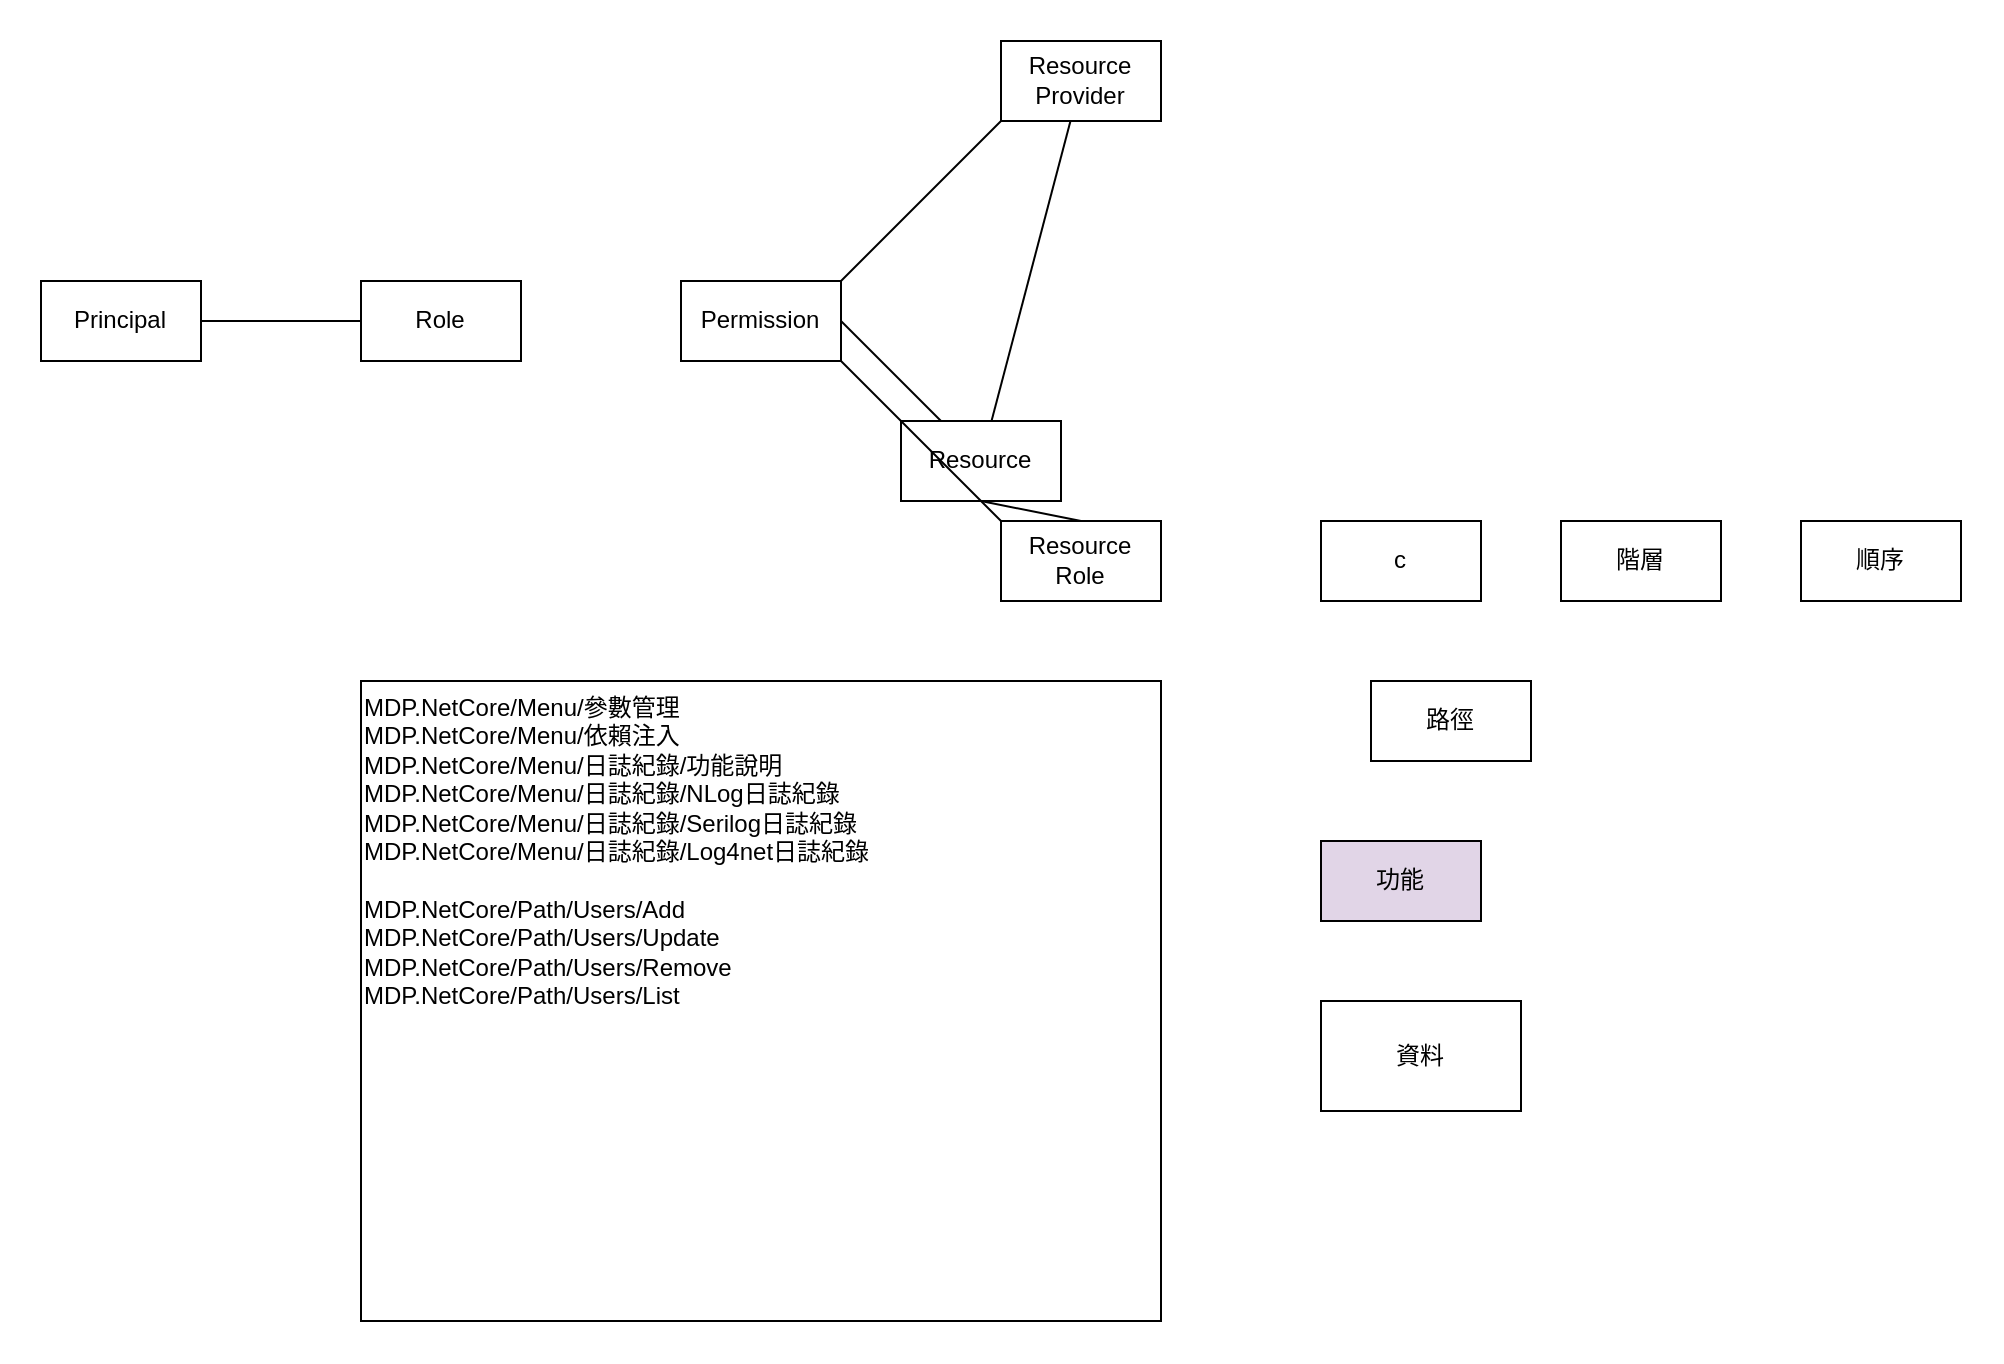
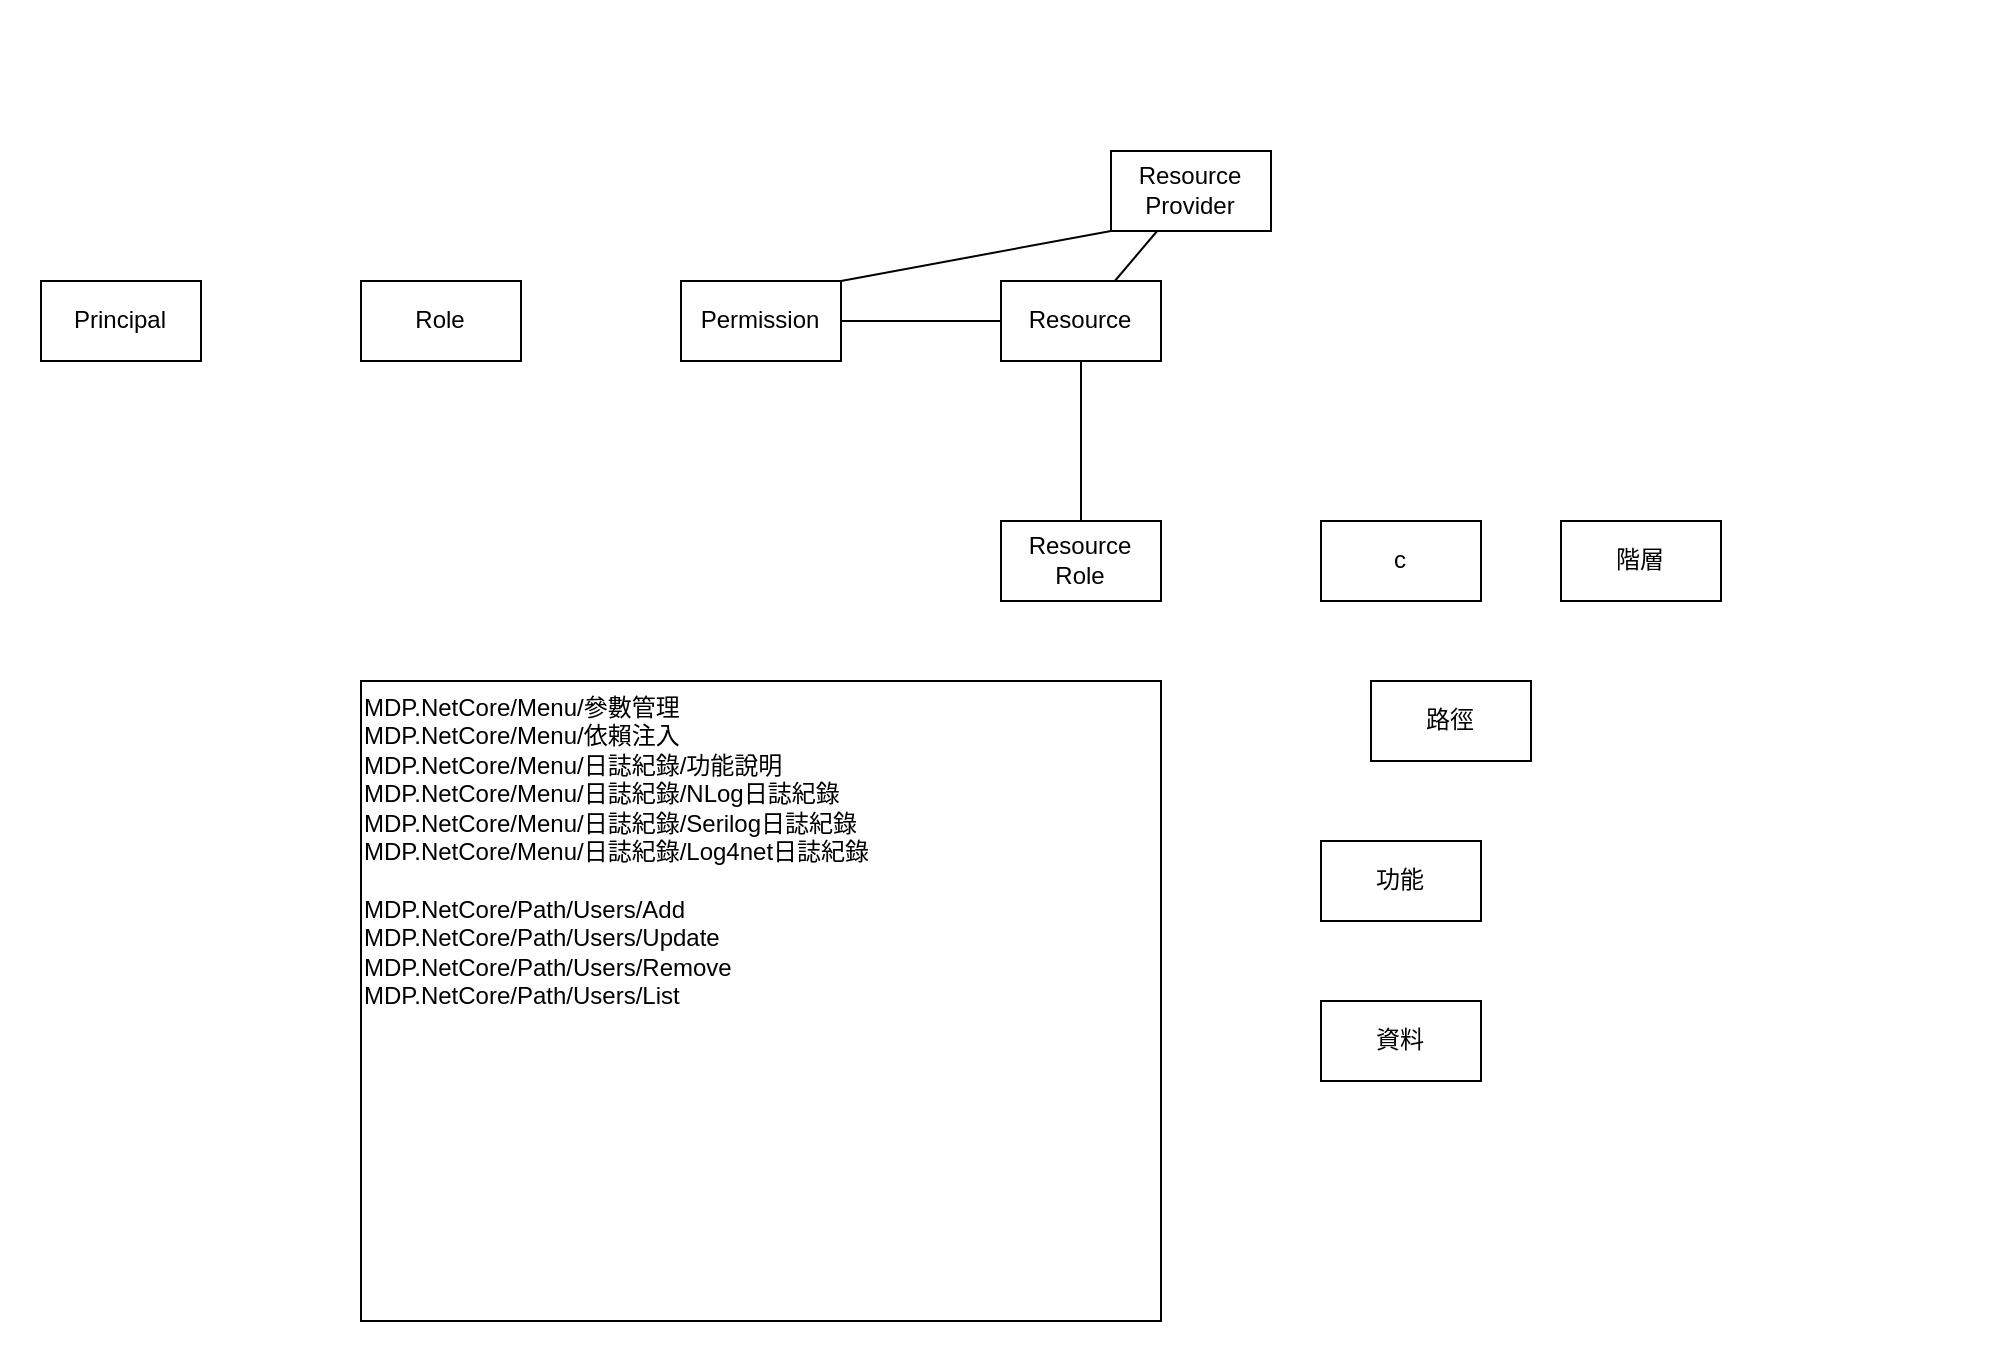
- <mxCell id="6" value="Resource Provider" style="rounded=0;whiteSpace=wrap;html=1;" vertex="1" parent="1"><mxGeometry x="500" y="20" width="80" height="40" as="geometry" /></mxCell>
+ <mxCell id="6" value="Resource Provider" style="rounded=0;whiteSpace=wrap;html=1;" vertex="1" parent="1"><mxGeometry x="555" y="75" width="80" height="40" as="geometry" /></mxCell>
- <mxCell id="11" value="" style="endArrow=none;html=1;exitX=1;exitY=0.5;exitDx=0;exitDy=0;entryX=0;entryY=0.5;entryDx=0;entryDy=0;" edge="1" parent="1" source="8" target="7"><mxGeometry width="50" height="50" relative="1" as="geometry"><mxPoint x="550" y="270" as="sourcePoint" /><mxPoint x="600" y="220" as="targetPoint" /></mxGeometry></mxCell>
- <mxCell id="16" value="" style="endArrow=none;html=1;entryX=0;entryY=0;entryDx=0;entryDy=0;exitX=1;exitY=1;exitDx=0;exitDy=0;" edge="1" parent="1" source="10" target="15"><mxGeometry width="50" height="50" relative="1" as="geometry"><mxPoint x="430" y="170" as="sourcePoint" /><mxPoint x="510" y="170" as="targetPoint" /></mxGeometry></mxCell>
- <mxCell id="9" value="Resource" style="rounded=0;whiteSpace=wrap;html=1;" vertex="1" parent="1"><mxGeometry x="450" y="210" width="80" height="40" as="geometry" /></mxCell>
+ <mxCell id="9" value="Resource" style="rounded=0;whiteSpace=wrap;html=1;" vertex="1" parent="1"><mxGeometry x="500" y="140" width="80" height="40" as="geometry" /></mxCell>
- <mxCell id="19" value="順序" style="rounded=0;whiteSpace=wrap;html=1;" vertex="1" parent="1"><mxGeometry x="900" y="260" width="80" height="40" as="geometry" /></mxCell>
- <mxCell id="4" value="功能" style="rounded=0;whiteSpace=wrap;html=1;fillColor=#e1d5e7;" vertex="1" parent="1"><mxGeometry x="660" y="420" width="80" height="40" as="geometry" /></mxCell>
+ <mxCell id="4" value="功能" style="rounded=0;whiteSpace=wrap;html=1;" vertex="1" parent="1"><mxGeometry x="660" y="420" width="80" height="40" as="geometry" /></mxCell>
- <mxCell id="5" value="資料" style="rounded=0;whiteSpace=wrap;html=1;" vertex="1" parent="1"><mxGeometry x="660" y="500" width="100" height="55" as="geometry" /></mxCell>
+ <mxCell id="5" value="資料" style="rounded=0;whiteSpace=wrap;html=1;" vertex="1" parent="1"><mxGeometry x="660" y="500" width="80" height="40" as="geometry" /></mxCell>
